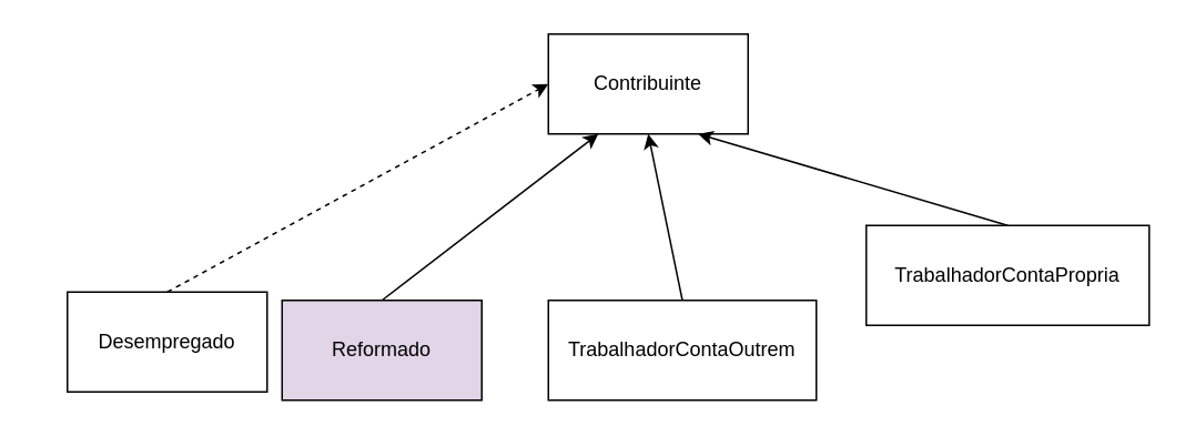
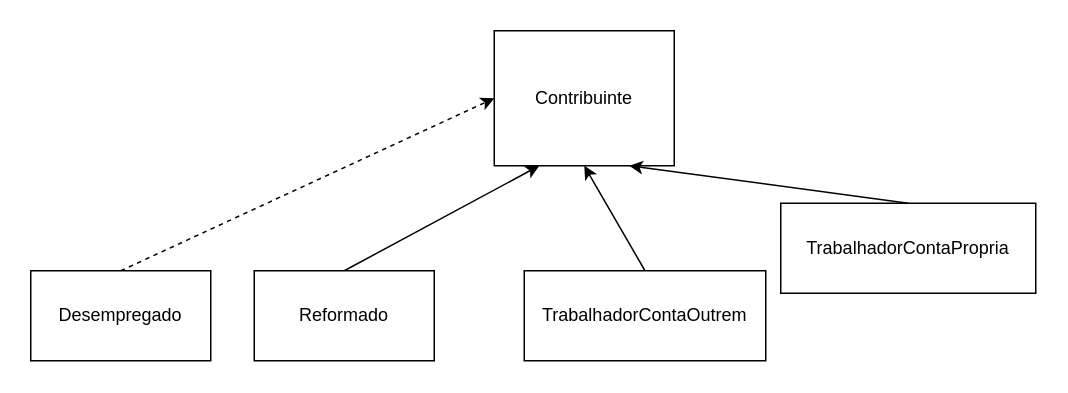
- <mxCell id="2" value="Contribuinte" style="rounded=0;whiteSpace=wrap;html=1;" vertex="1" parent="1"><mxGeometry x="329" y="20" width="120" height="60" as="geometry" /></mxCell>
+ <mxCell id="2" value="Contribuinte" style="rounded=0;whiteSpace=wrap;html=1;" vertex="1" parent="1"><mxGeometry x="329" y="20" width="120" height="90" as="geometry" /></mxCell>
- <mxCell id="10" value="Desempregado" style="rounded=0;whiteSpace=wrap;html=1;" vertex="1" parent="1"><mxGeometry x="40" y="175" width="120" height="60" as="geometry" /></mxCell>
+ <mxCell id="10" value="Desempregado" style="rounded=0;whiteSpace=wrap;html=1;" vertex="1" parent="1"><mxGeometry x="20" y="180" width="120" height="60" as="geometry" /></mxCell>
- <mxCell id="8" value="Reformado" style="rounded=0;whiteSpace=wrap;html=1;fillColor=#e1d5e7;" vertex="1" parent="1"><mxGeometry x="169" y="180" width="120" height="60" as="geometry" /></mxCell>
+ <mxCell id="8" value="Reformado" style="rounded=0;whiteSpace=wrap;html=1;" vertex="1" parent="1"><mxGeometry x="169" y="180" width="120" height="60" as="geometry" /></mxCell>
- <mxCell id="4" value="TrabalhadorContaOutrem" style="rounded=0;whiteSpace=wrap;html=1;" vertex="1" parent="1"><mxGeometry x="329" y="180" width="161" height="60" as="geometry" /></mxCell>
+ <mxCell id="4" value="TrabalhadorContaOutrem" style="rounded=0;whiteSpace=wrap;html=1;" vertex="1" parent="1"><mxGeometry x="349" y="180" width="161" height="60" as="geometry" /></mxCell>
